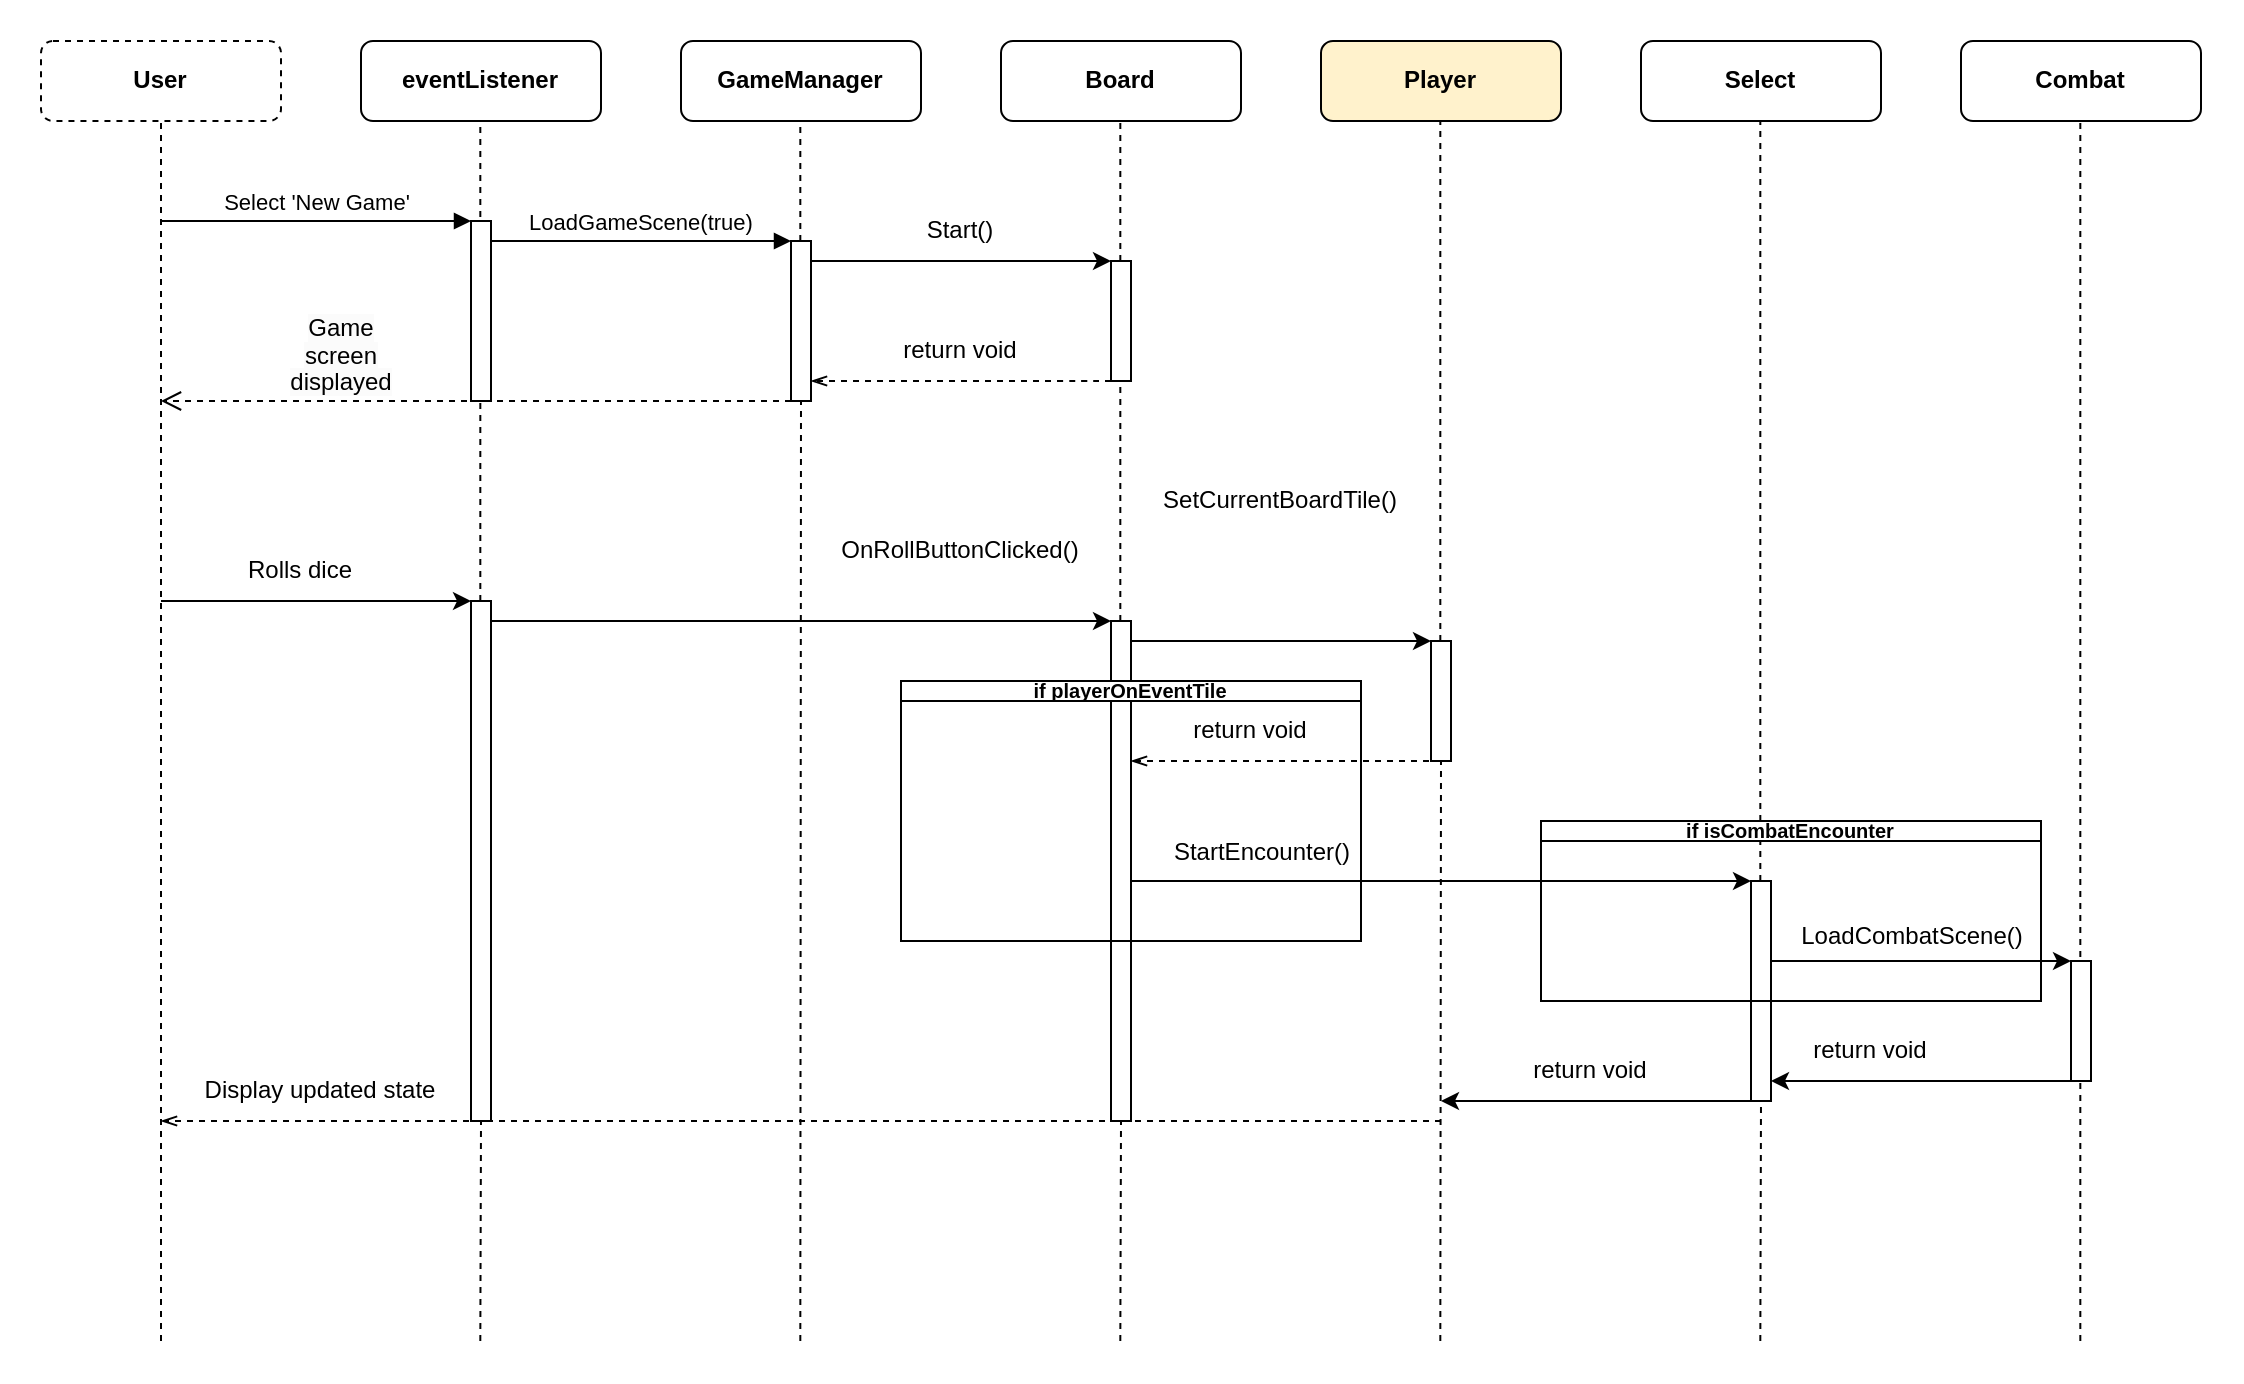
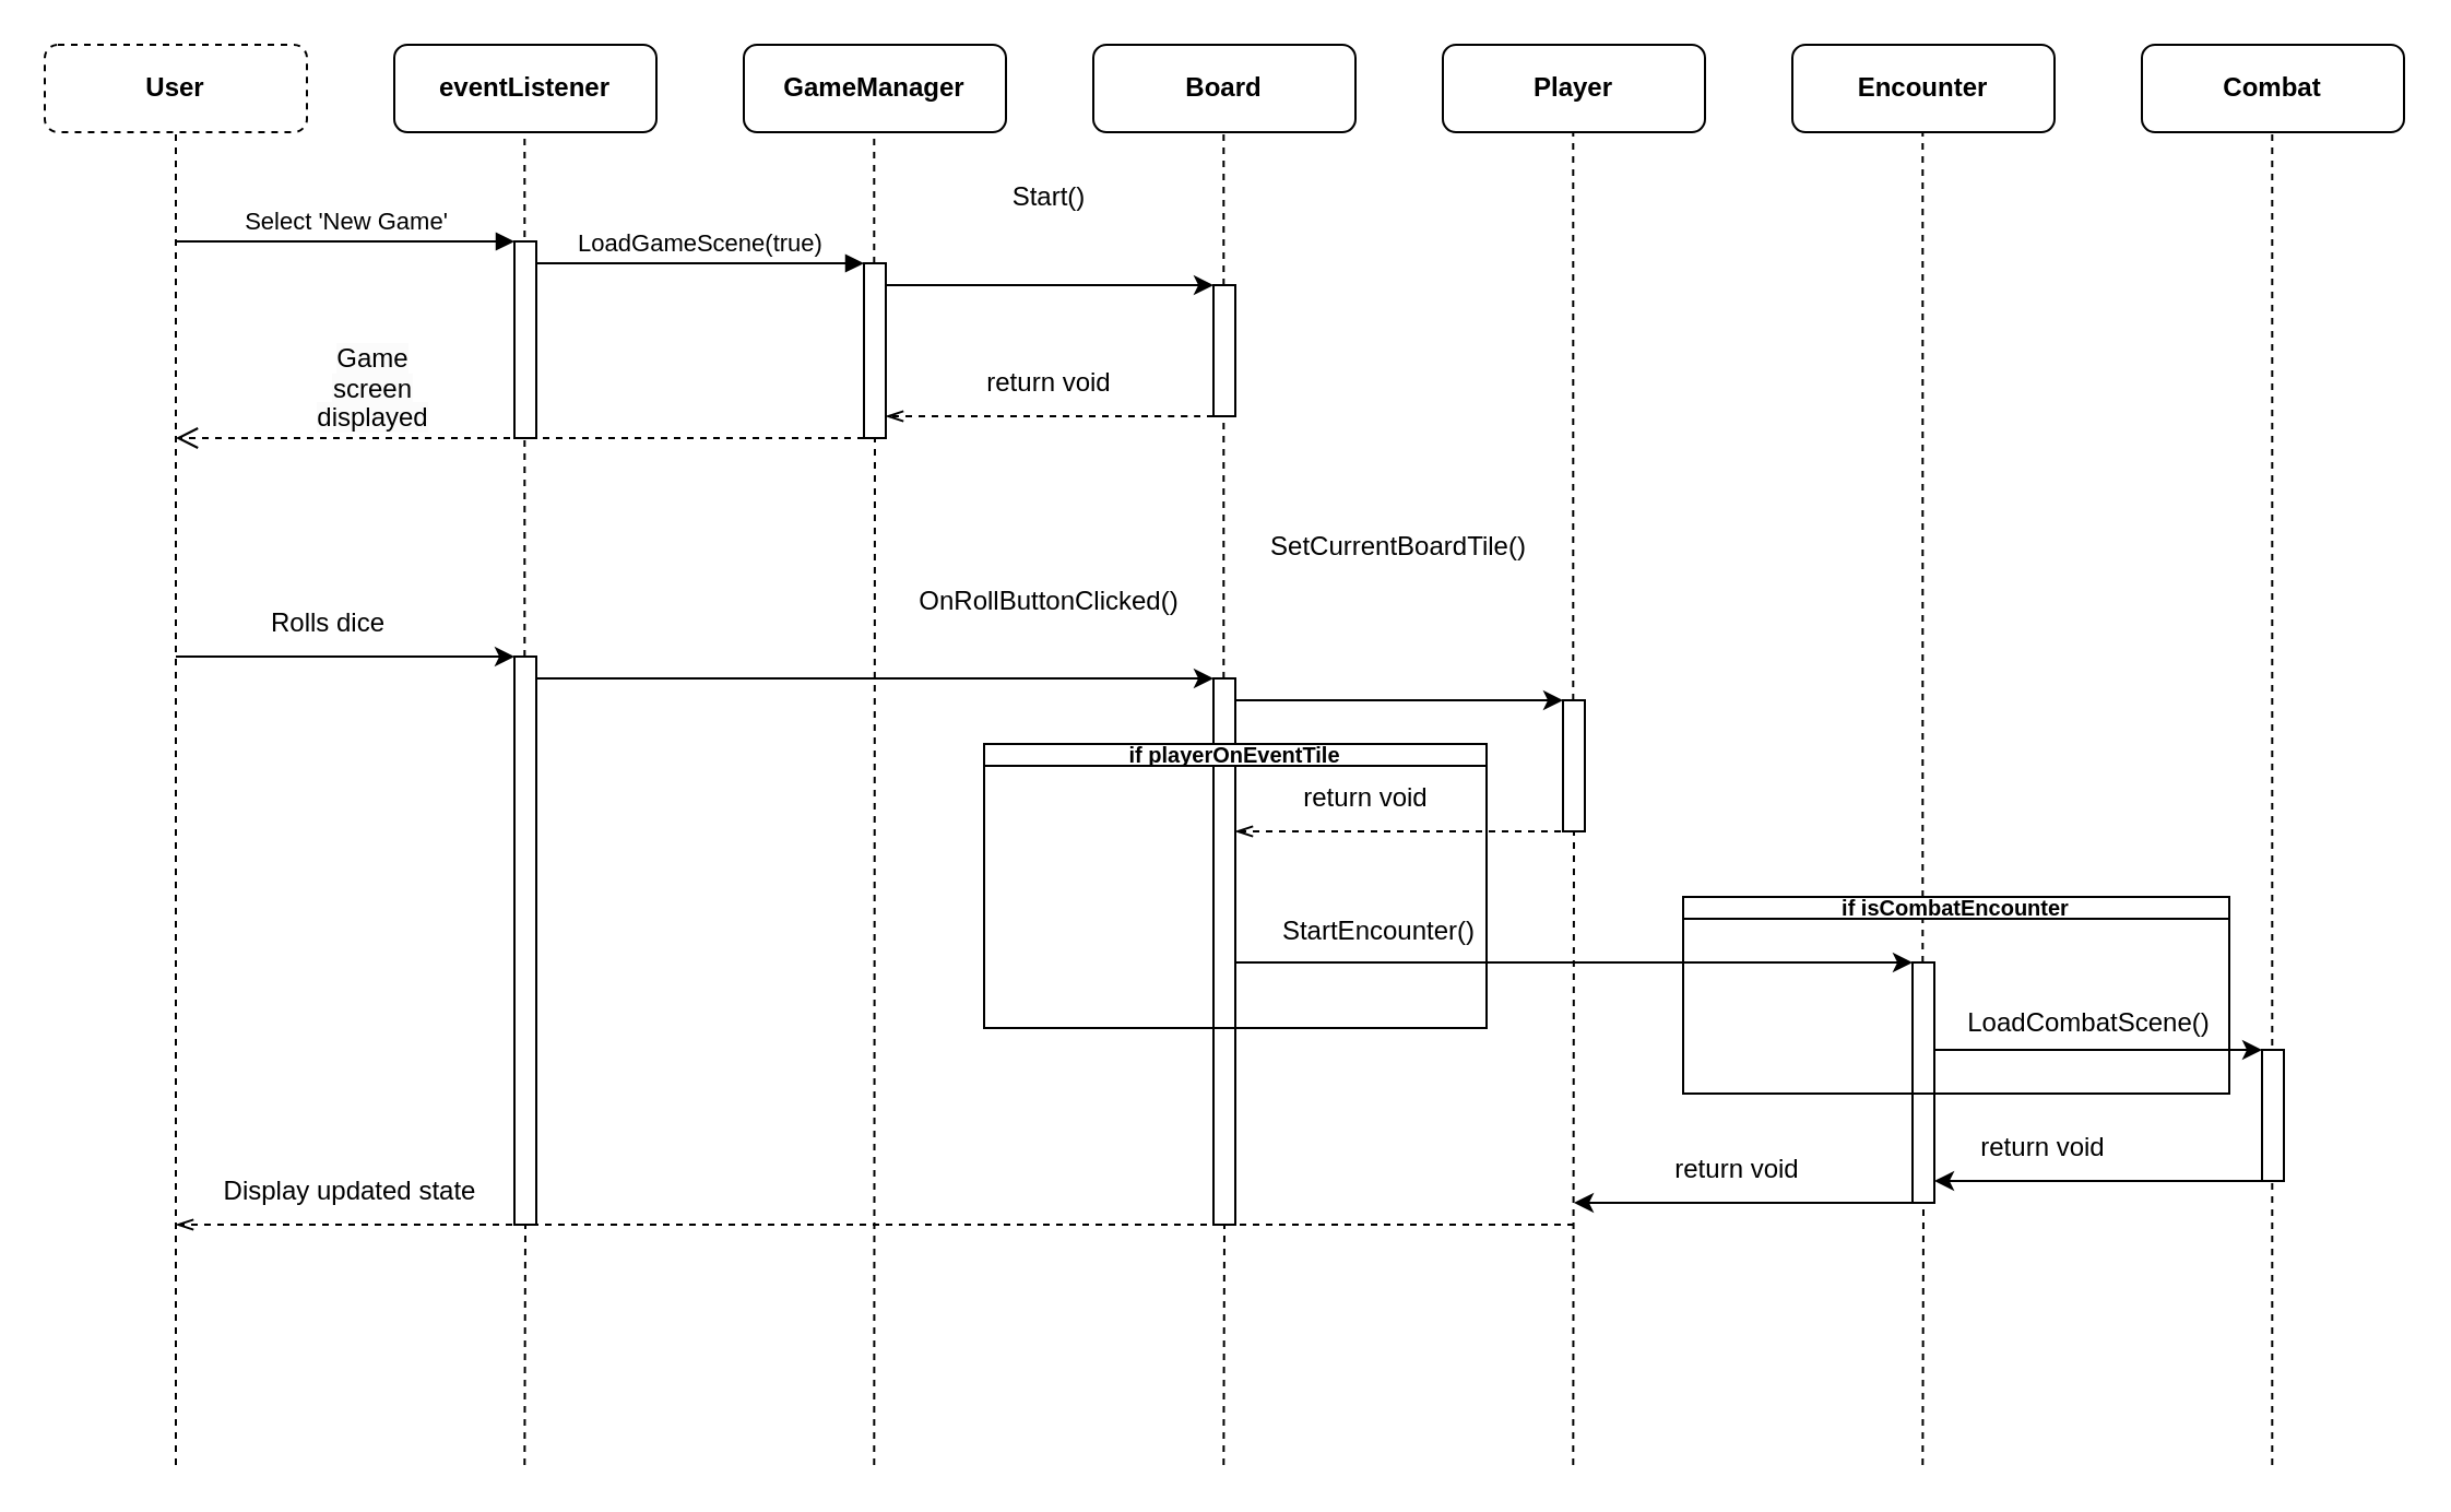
- <mxCell id="9" value="&lt;b&gt;Player&lt;/b&gt;" style="rounded=1;whiteSpace=wrap;html=1;fillColor=#fff2cc;" parent="1" vertex="1"><mxGeometry x="660" y="20" width="120" height="40" as="geometry" /></mxCell>
+ <mxCell id="9" value="&lt;b&gt;Player&lt;/b&gt;" style="rounded=1;whiteSpace=wrap;html=1;" parent="1" vertex="1"><mxGeometry x="660" y="20" width="120" height="40" as="geometry" /></mxCell>
- <mxCell id="21" value="&lt;b&gt;Select&lt;/b&gt;" style="rounded=1;whiteSpace=wrap;html=1;" parent="1" vertex="1"><mxGeometry x="820" y="20" width="120" height="40" as="geometry" /></mxCell>
+ <mxCell id="21" value="&lt;b&gt;Encounter&lt;/b&gt;" style="rounded=1;whiteSpace=wrap;html=1;" parent="1" vertex="1"><mxGeometry x="820" y="20" width="120" height="40" as="geometry" /></mxCell>
- <mxCell id="8" value="Start()" style="text;html=1;align=center;verticalAlign=middle;whiteSpace=wrap;rounded=0;" parent="1" vertex="1"><mxGeometry x="420" y="100" width="120" height="30" as="geometry" /></mxCell>
+ <mxCell id="8" value="Start()" style="text;html=1;align=center;verticalAlign=middle;whiteSpace=wrap;rounded=0;" parent="1" vertex="1"><mxGeometry x="420" y="75" width="120" height="30" as="geometry" /></mxCell>
